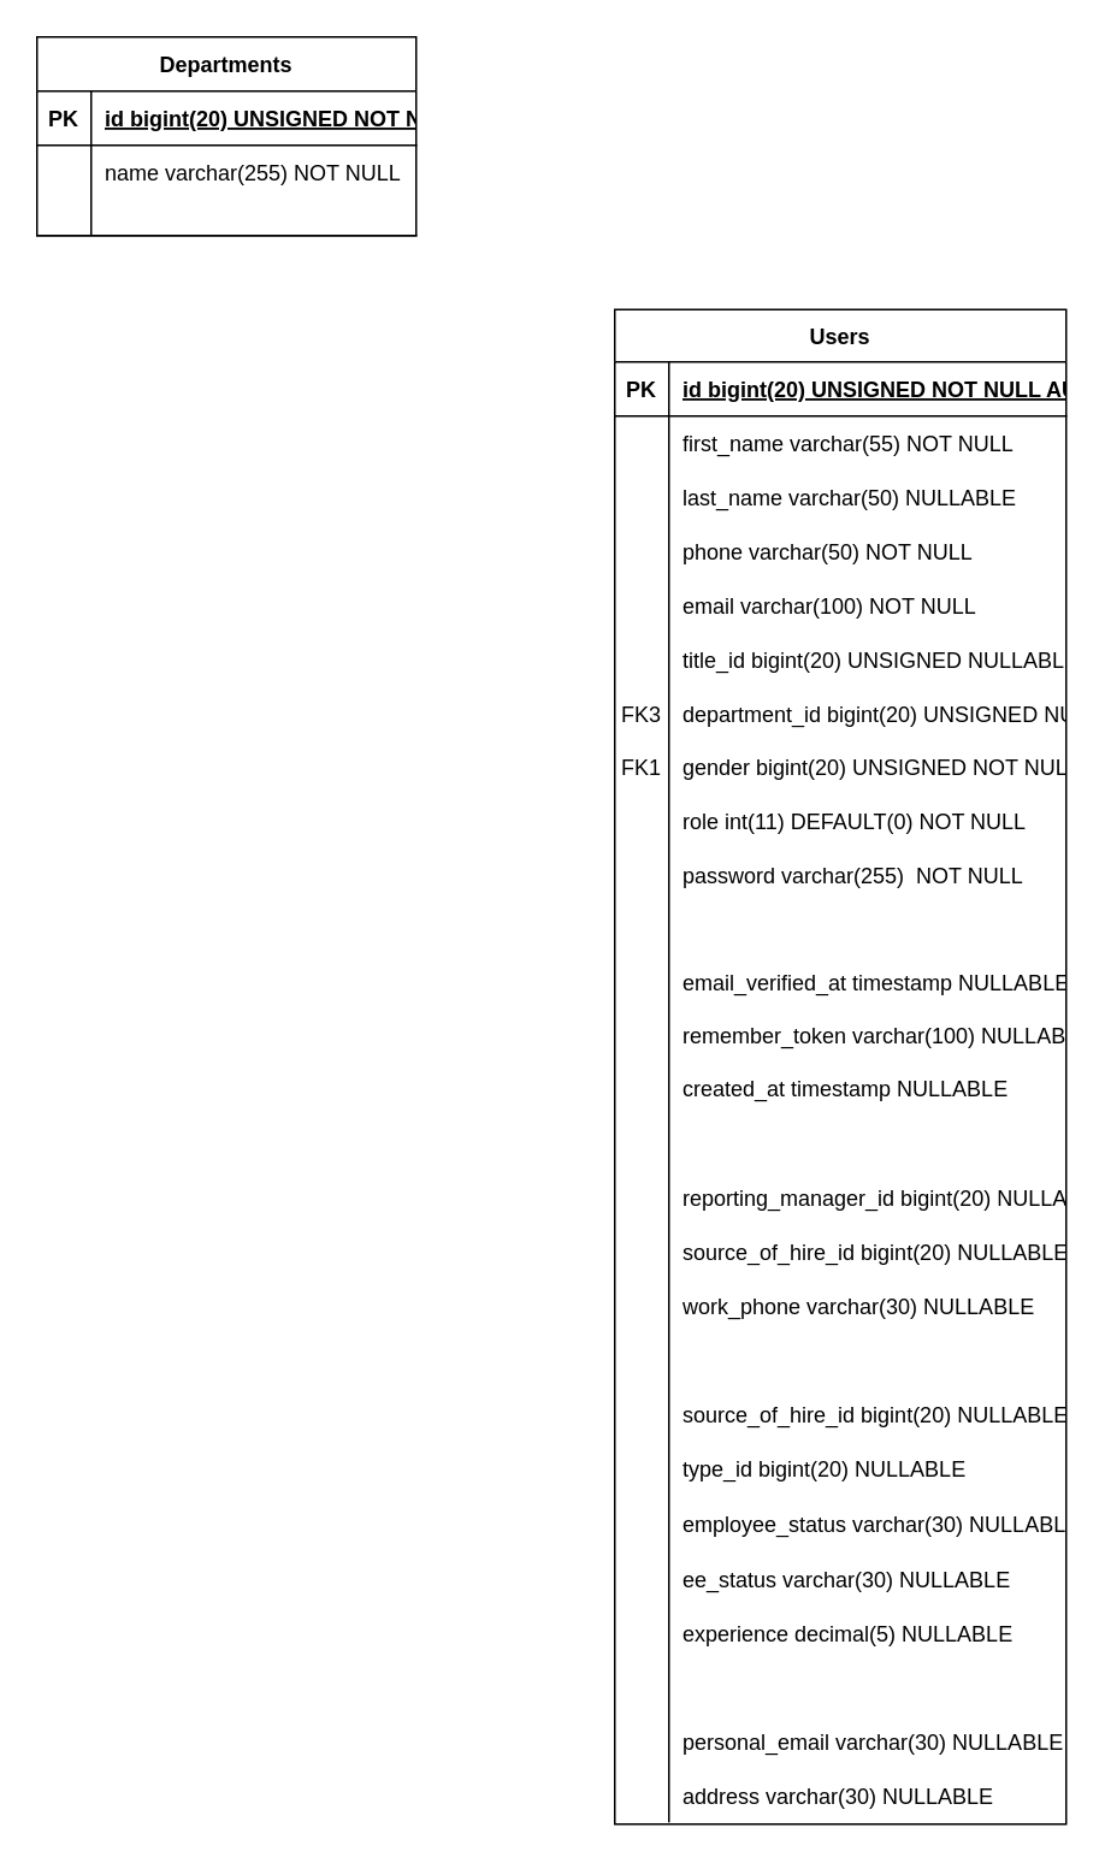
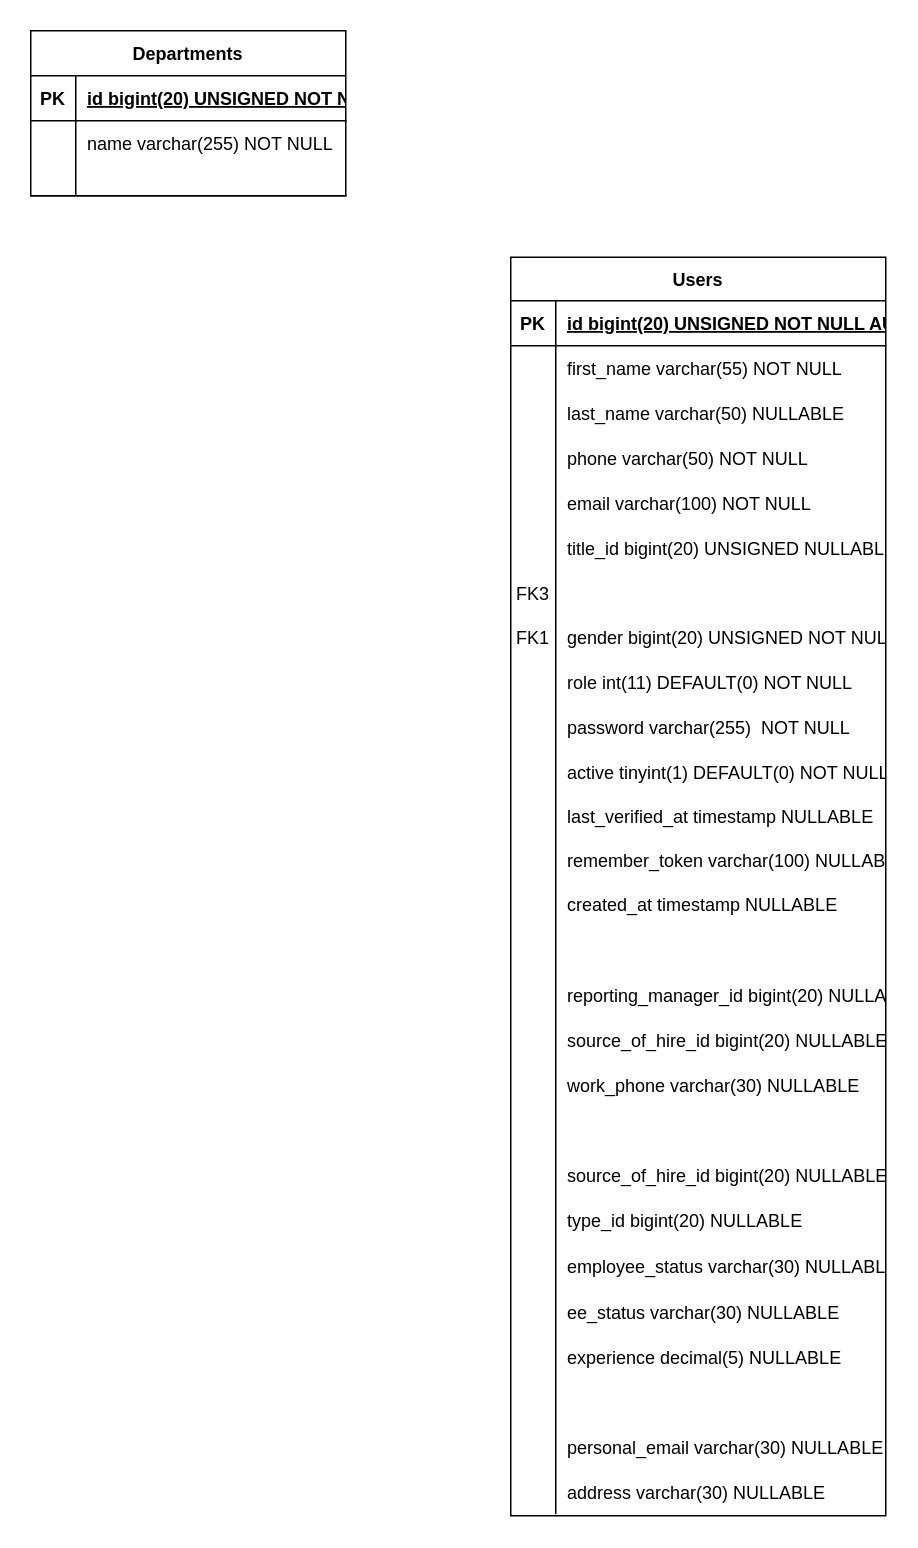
- <mxCell id="32" value="department_id bigint(20) UNSIGNED NULLABLE" style="shape=partialRectangle;overflow=hidden;connectable=0;fillColor=none;top=0;left=0;bottom=0;right=0;align=left;spacingLeft=6;fontStyle=0" vertex="1" parent="30"><mxGeometry x="30" width="220" height="30" as="geometry"><mxRectangle width="220" height="30" as="alternateBounds" /></mxGeometry></mxCell>
+ <mxCell id="44" value="active tinyint(1) DEFAULT(0) NOT NULL" style="shape=partialRectangle;overflow=hidden;connectable=0;fillColor=none;top=0;left=0;bottom=0;right=0;align=left;spacingLeft=6;fontStyle=0" vertex="1" parent="42"><mxGeometry x="30" width="220" height="30" as="geometry"><mxRectangle width="220" height="30" as="alternateBounds" /></mxGeometry></mxCell>
- <mxCell id="47" value="email_verified_at timestamp NULLABLE" style="shape=partialRectangle;overflow=hidden;connectable=0;fillColor=none;top=0;left=0;bottom=0;right=0;align=left;spacingLeft=6;fontStyle=0" vertex="1" parent="45"><mxGeometry x="30" width="220" height="29" as="geometry"><mxRectangle width="220" height="29" as="alternateBounds" /></mxGeometry></mxCell>
+ <mxCell id="47" value="last_verified_at timestamp NULLABLE" style="shape=partialRectangle;overflow=hidden;connectable=0;fillColor=none;top=0;left=0;bottom=0;right=0;align=left;spacingLeft=6;fontStyle=0" vertex="1" parent="45"><mxGeometry x="30" width="220" height="29" as="geometry"><mxRectangle width="220" height="29" as="alternateBounds" /></mxGeometry></mxCell>
